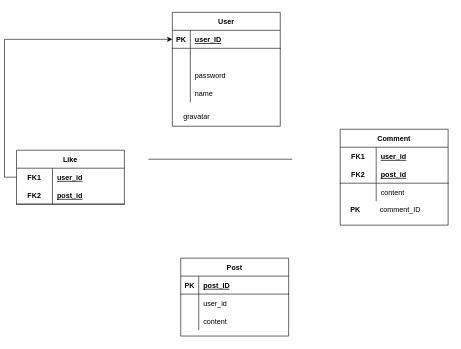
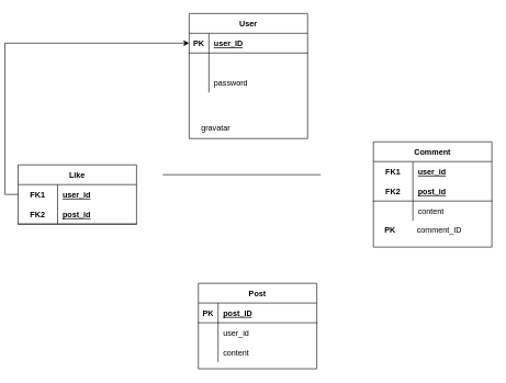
- <mxCell id="13" value="name" style="shape=partialRectangle;connectable=0;fillColor=none;top=0;left=0;bottom=0;right=0;align=left;spacingLeft=6;overflow=hidden;" parent="11" vertex="1"><mxGeometry x="30" width="150" height="30" as="geometry" /></mxCell>
